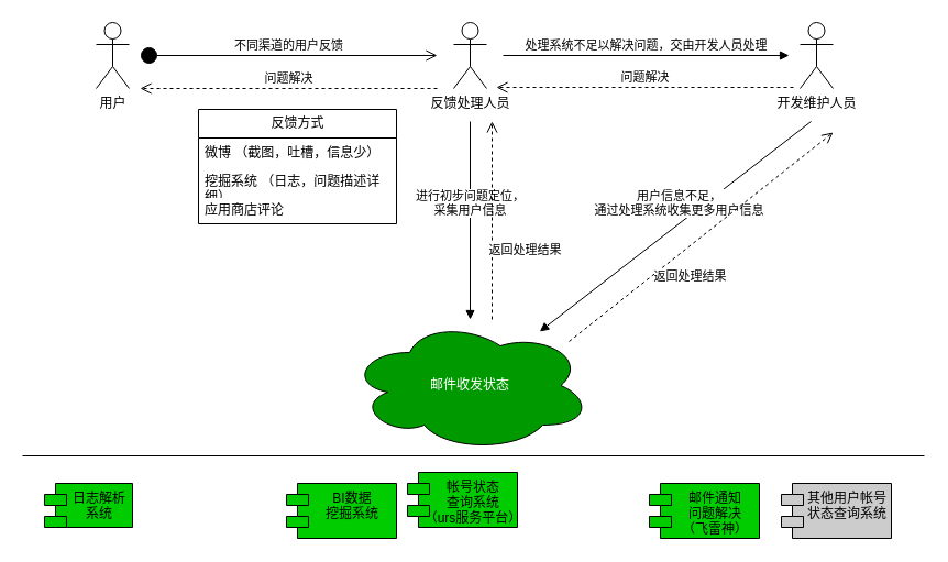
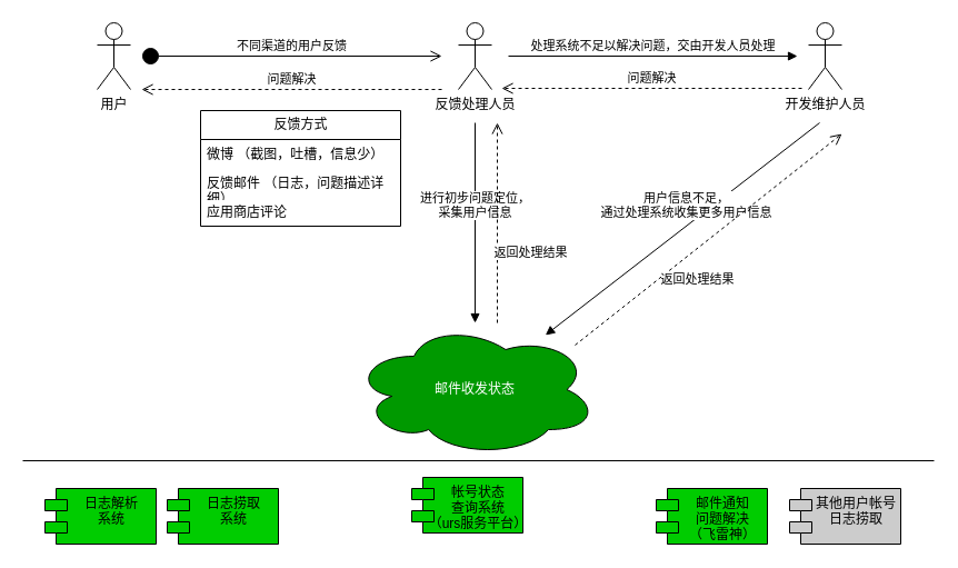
- <mxCell id="23" value="挖掘系统 （日志，问题描述详细）" style="text;strokeColor=none;fillColor=none;align=left;verticalAlign=top;spacingLeft=4;spacingRight=4;overflow=hidden;rotatable=0;points=[[0,0.5],[1,0.5]];portConstraint=eastwest;whiteSpace=wrap;html=1;fontColor=#000000;" vertex="1" parent="21"><mxGeometry y="52" width="180" height="26" as="geometry" /></mxCell>
+ <mxCell id="23" value="反馈邮件 （日志，问题描述详细）" style="text;strokeColor=none;fillColor=none;align=left;verticalAlign=top;spacingLeft=4;spacingRight=4;overflow=hidden;rotatable=0;points=[[0,0.5],[1,0.5]];portConstraint=eastwest;whiteSpace=wrap;html=1;fontColor=#000000;" vertex="1" parent="21"><mxGeometry y="52" width="180" height="26" as="geometry" /></mxCell>
- <mxCell id="20" value="其他用户帐号&#10;状态查询系统" style="shape=module;align=left;spacingLeft=20;align=center;verticalAlign=top;fillColor=#CCCCCC;" vertex="1" parent="1"><mxGeometry x="710" y="439" width="100" height="50" as="geometry" /></mxCell>
+ <mxCell id="20" value="其他用户帐号&#10;日志捞取" style="shape=module;align=left;spacingLeft=20;align=center;verticalAlign=top;fillColor=#CCCCCC;" vertex="1" parent="1"><mxGeometry x="710" y="439" width="100" height="50" as="geometry" /></mxCell>
- <mxCell id="15" value="日志解析&#10;系统" style="shape=module;align=left;spacingLeft=20;align=center;verticalAlign=top;fillColor=#00CC00;" vertex="1" parent="1"><mxGeometry x="40" y="439" width="80" height="40" as="geometry" /></mxCell>
+ <mxCell id="15" value="日志解析&#10;系统" style="shape=module;align=left;spacingLeft=20;align=center;verticalAlign=top;fillColor=#00CC00;" vertex="1" parent="1"><mxGeometry x="40" y="439" width="100" height="50" as="geometry" /></mxCell>
+ <mxCell id="16" value="日志捞取&#10;系统" style="shape=module;align=left;spacingLeft=20;align=center;verticalAlign=top;fillColor=#00CC00;" vertex="1" parent="1"><mxGeometry x="150" y="439" width="100" height="50" as="geometry" /></mxCell>
- <mxCell id="17" value="BI数据&#10;挖掘系统" style="shape=module;align=left;spacingLeft=20;align=center;verticalAlign=top;fillColor=#00CC00;" vertex="1" parent="1"><mxGeometry x="260" y="439" width="100" height="50" as="geometry" /></mxCell>
